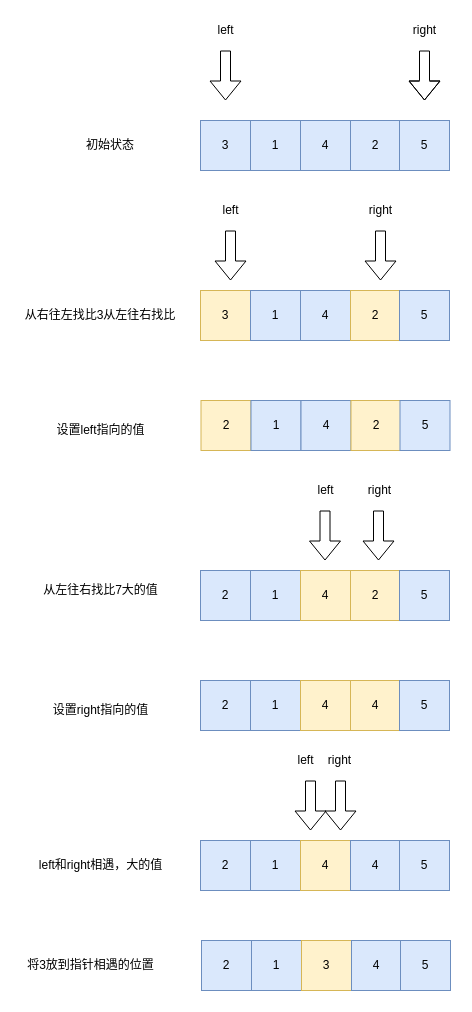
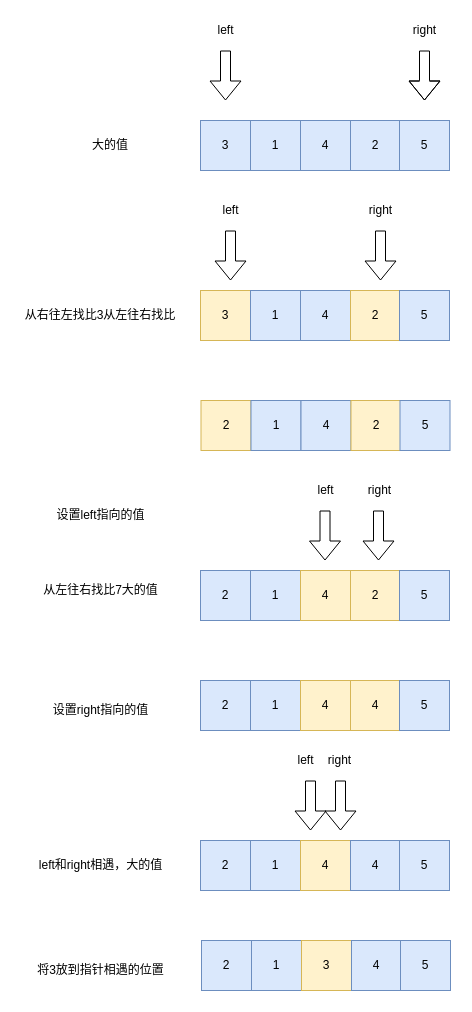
- <mxCell id="24" value="初始状态" style="text;html=1;strokeColor=none;fillColor=none;align=center;verticalAlign=middle;whiteSpace=wrap;rounded=0;" vertex="1" parent="1"><mxGeometry x="30" y="137.5" width="160" height="15" as="geometry" /></mxCell>
+ <mxCell id="24" value="大的值" style="text;html=1;strokeColor=none;fillColor=none;align=center;verticalAlign=middle;whiteSpace=wrap;rounded=0;" vertex="1" parent="1"><mxGeometry x="30" y="137.5" width="160" height="15" as="geometry" /></mxCell>
- <mxCell id="37" value="设置left指向的值" style="text;html=1;align=center;verticalAlign=middle;resizable=0;points=[];autosize=1;strokeColor=none;" vertex="1" parent="1"><mxGeometry x="50" y="420" width="100" height="20" as="geometry" /></mxCell>
+ <mxCell id="37" value="设置left指向的值" style="text;html=1;align=center;verticalAlign=middle;resizable=0;points=[];autosize=1;strokeColor=none;" vertex="1" parent="1"><mxGeometry x="50" y="505" width="100" height="20" as="geometry" /></mxCell>
- <mxCell id="59" value="将3放到指针相遇的位置" style="text;html=1;align=center;verticalAlign=middle;resizable=0;points=[];autosize=1;strokeColor=none;" vertex="1" parent="1"><mxGeometry x="20" y="955" width="140" height="20" as="geometry" /></mxCell>
+ <mxCell id="59" value="将3放到指针相遇的位置" style="text;html=1;align=center;verticalAlign=middle;resizable=0;points=[];autosize=1;strokeColor=none;" vertex="1" parent="1"><mxGeometry x="30" y="960" width="140" height="20" as="geometry" /></mxCell>
